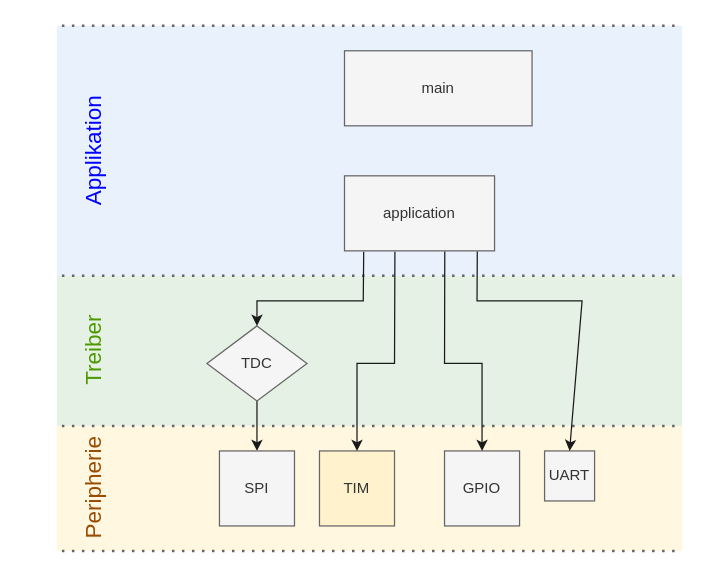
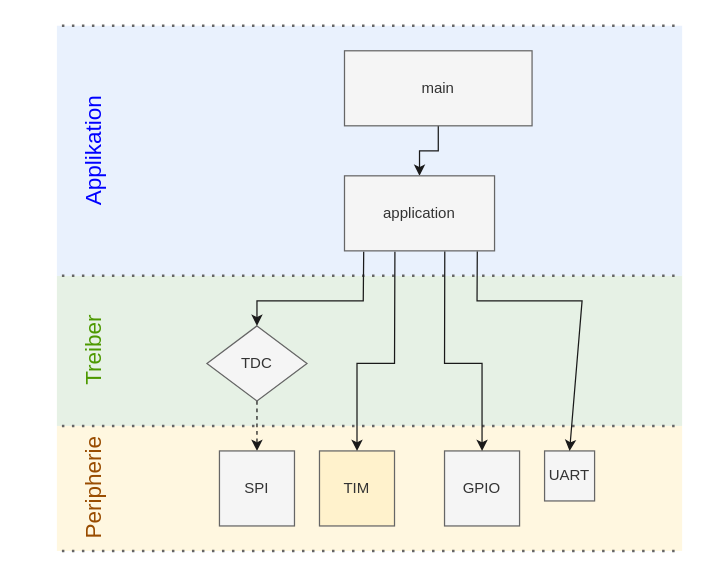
+ <mxCell id="5" value="" style="edgeStyle=orthogonalEdgeStyle;rounded=0;orthogonalLoop=1;jettySize=auto;html=1;strokeColor=#1A1A1A;" edge="1" parent="1" source="6" target="7"><mxGeometry relative="1" as="geometry" /></mxCell>
- <mxCell id="8" style="edgeStyle=orthogonalEdgeStyle;rounded=0;orthogonalLoop=1;jettySize=auto;html=1;exitX=0.5;exitY=1;exitDx=0;exitDy=0;entryX=0.5;entryY=0;entryDx=0;entryDy=0;strokeColor=#1A1A1A;" edge="1" parent="1" source="9" target="10"><mxGeometry relative="1" as="geometry" /></mxCell>
+ <mxCell id="8" style="edgeStyle=orthogonalEdgeStyle;rounded=0;orthogonalLoop=1;jettySize=auto;html=1;exitX=0.5;exitY=1;exitDx=0;exitDy=0;entryX=0.5;entryY=0;entryDx=0;entryDy=0;strokeColor=#1A1A1A;dashed=1;" edge="1" parent="1" source="9" target="10"><mxGeometry relative="1" as="geometry" /></mxCell>
